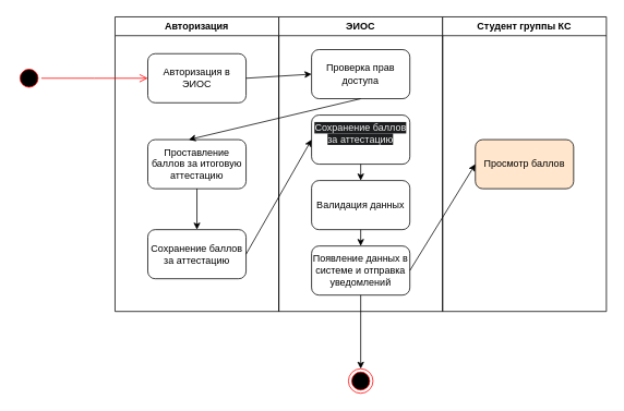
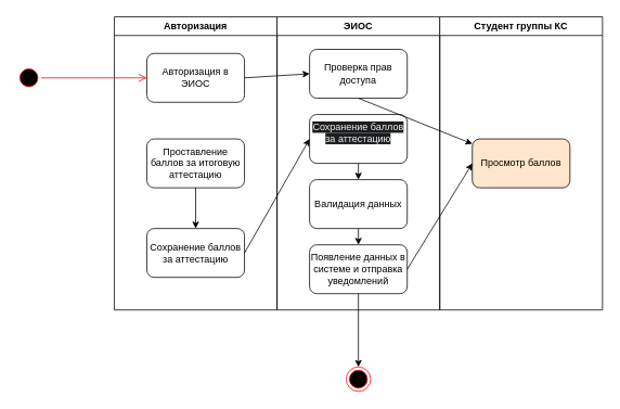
- <mxCell id="19" value="" style="endArrow=classic;html=1;rounded=0;exitX=0.5;exitY=1;exitDx=0;exitDy=0;entryX=0.417;entryY=0;entryDx=0;entryDy=0;entryPerimeter=0;" edge="1" parent="1" source="8" target="4"><mxGeometry width="50" height="50" relative="1" as="geometry"><mxPoint x="300" y="160" as="sourcePoint" /><mxPoint x="350" y="110" as="targetPoint" /></mxGeometry></mxCell>
+ <mxCell id="19" value="" style="endArrow=classic;html=1;rounded=0;exitX=0.5;exitY=1;exitDx=0;exitDy=0;" edge="1" parent="1" source="8" target="15"><mxGeometry width="50" height="50" relative="1" as="geometry"><mxPoint x="300" y="160" as="sourcePoint" /><mxPoint x="350" y="110" as="targetPoint" /></mxGeometry></mxCell>
